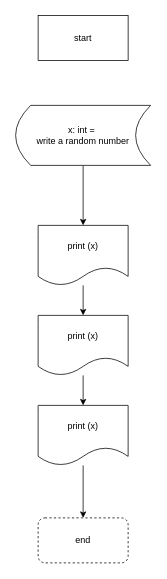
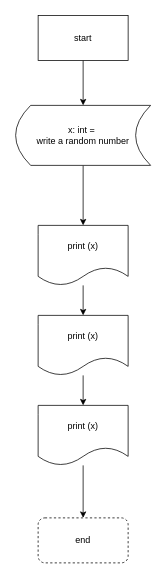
+ <mxCell id="2" value="" style="edgeStyle=orthogonalEdgeStyle;rounded=0;orthogonalLoop=1;jettySize=auto;html=1;" edge="1" parent="1" source="3" target="6"><mxGeometry relative="1" as="geometry" /></mxCell>
